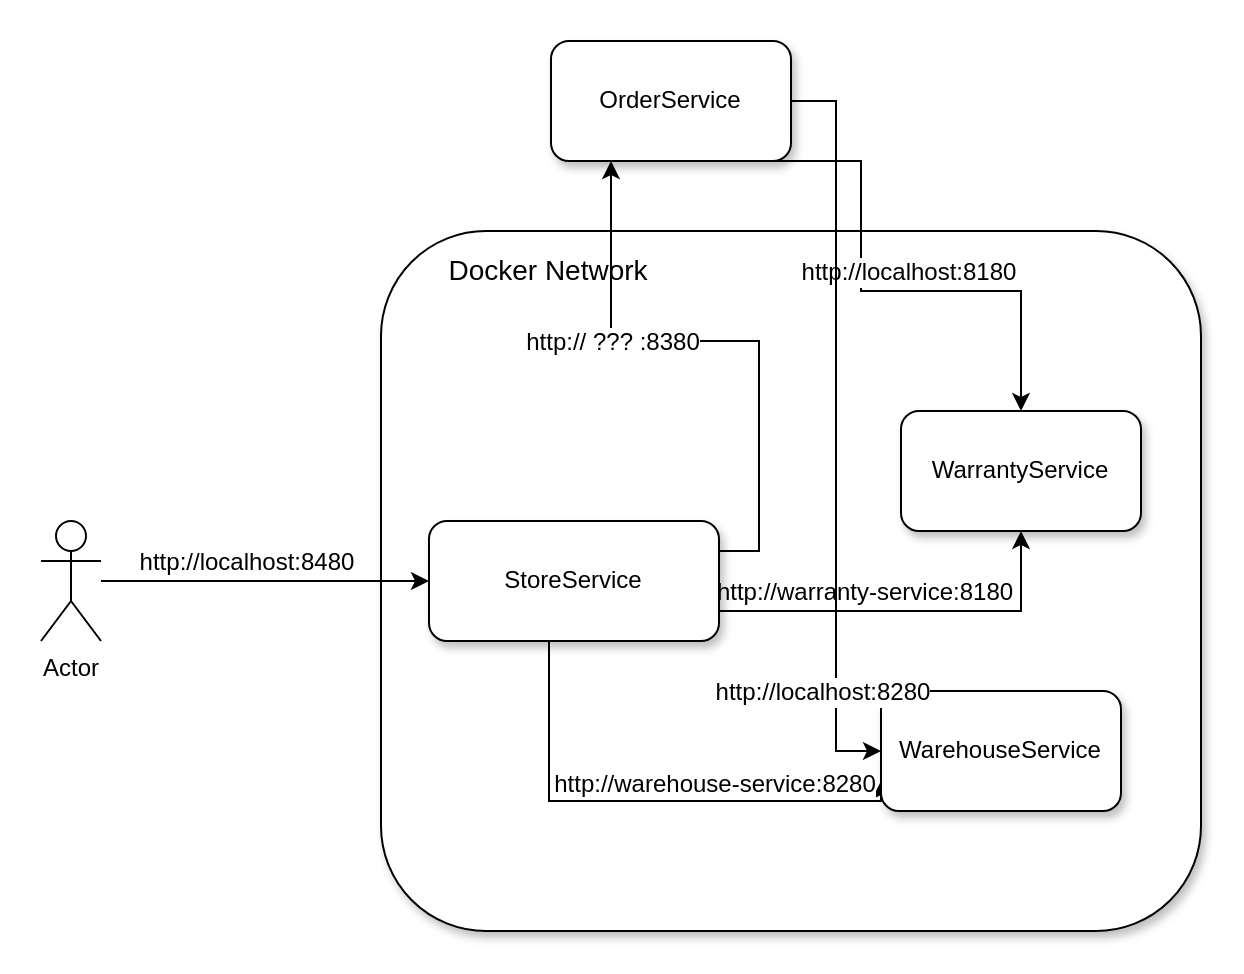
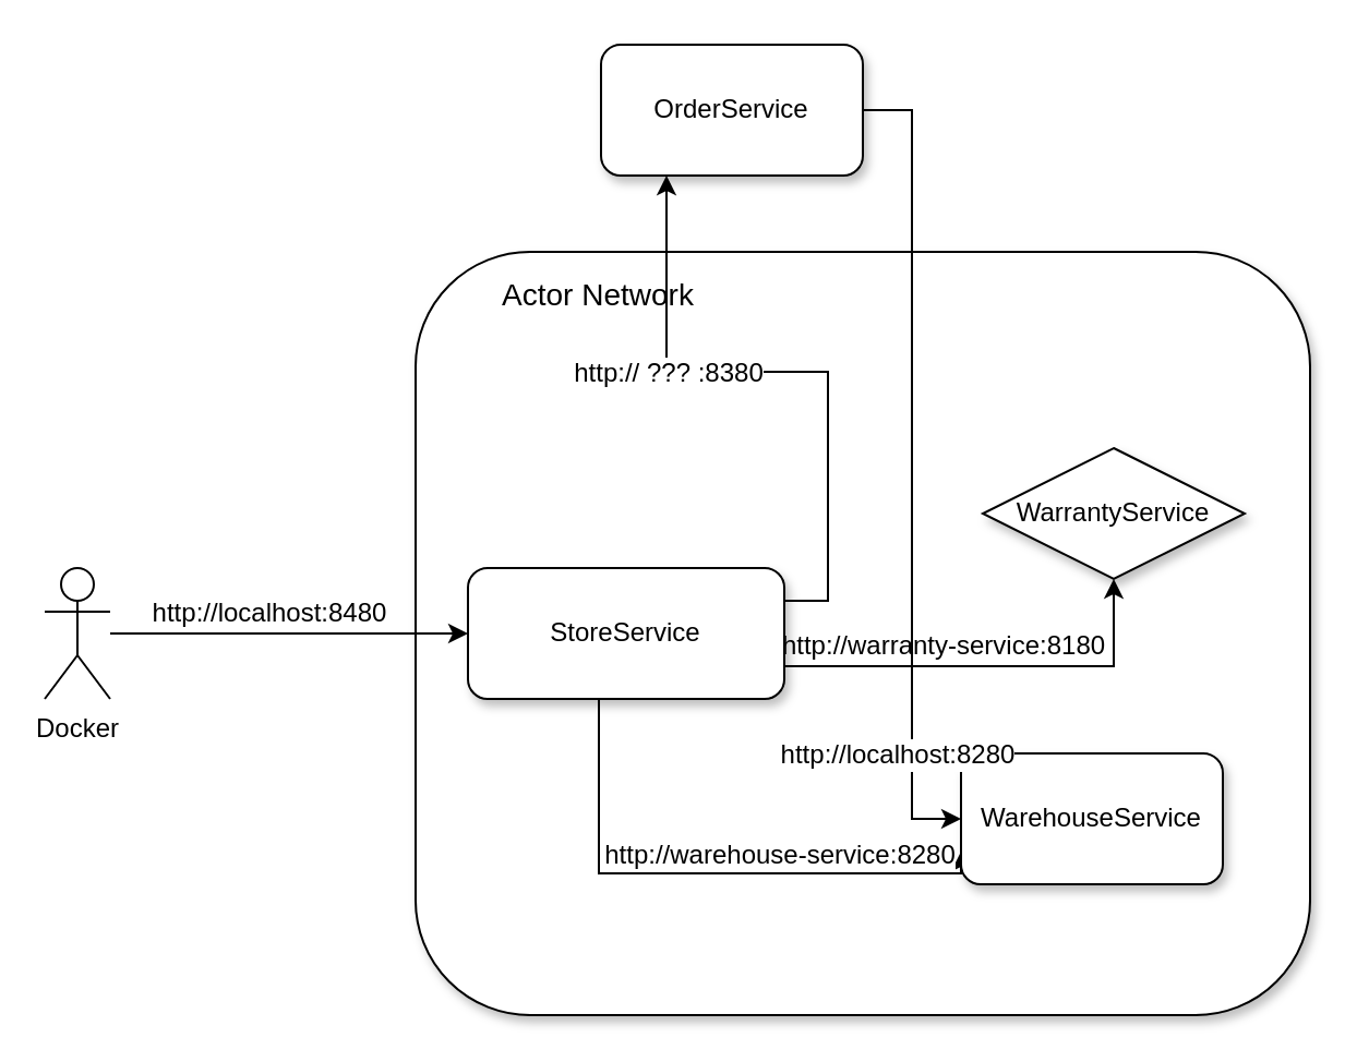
- <mxCell id="17" value="&lt;font style=&quot;font-size: 14px&quot;&gt;Docker Network&lt;/font&gt;" style="text;html=1;strokeColor=none;fillColor=none;align=center;verticalAlign=middle;whiteSpace=wrap;rounded=0;fontSize=12;" parent="1" vertex="1"><mxGeometry x="214" y="125" width="120" height="20" as="geometry" /></mxCell>
+ <mxCell id="17" value="&lt;font style=&quot;font-size: 14px&quot;&gt;Actor Network&lt;/font&gt;" style="text;html=1;strokeColor=none;fillColor=none;align=center;verticalAlign=middle;whiteSpace=wrap;rounded=0;fontSize=12;" parent="1" vertex="1"><mxGeometry x="214" y="125" width="120" height="20" as="geometry" /></mxCell>
- <mxCell id="13" style="edgeStyle=orthogonalEdgeStyle;rounded=0;orthogonalLoop=1;jettySize=auto;html=1;fontSize=12;exitX=0.75;exitY=1;exitDx=0;exitDy=0;" parent="1" source="16" target="18" edge="1"><mxGeometry relative="1" as="geometry"><Array as="points"><mxPoint x="430" y="145" /><mxPoint x="510" y="145" /></Array></mxGeometry></mxCell>
- <mxCell id="14" value="http://localhost:8180" style="edgeLabel;html=1;align=center;verticalAlign=middle;resizable=0;points=[];fontSize=12;" parent="13" vertex="1" connectable="0"><mxGeometry x="0.076" y="2" relative="1" as="geometry"><mxPoint x="8" y="-8" as="offset" /></mxGeometry></mxCell>
- <mxCell id="18" value="WarrantyService" style="rounded=1;whiteSpace=wrap;html=1;shadow=1;" parent="1" vertex="1"><mxGeometry x="450" y="205" width="120" height="60" as="geometry" /></mxCell>
+ <mxCell id="18" value="WarrantyService" style="rhombus;whiteSpace=wrap;html=1;shadow=1;" parent="1" vertex="1"><mxGeometry x="450" y="205" width="120" height="60" as="geometry" /></mxCell>
- <mxCell id="5" value="Actor" style="shape=umlActor;verticalLabelPosition=bottom;verticalAlign=top;html=1;outlineConnect=0;" parent="1" vertex="1"><mxGeometry x="20" y="260" width="30" height="60" as="geometry" /></mxCell>
+ <mxCell id="5" value="Docker" style="shape=umlActor;verticalLabelPosition=bottom;verticalAlign=top;html=1;outlineConnect=0;" parent="1" vertex="1"><mxGeometry x="20" y="260" width="30" height="60" as="geometry" /></mxCell>
